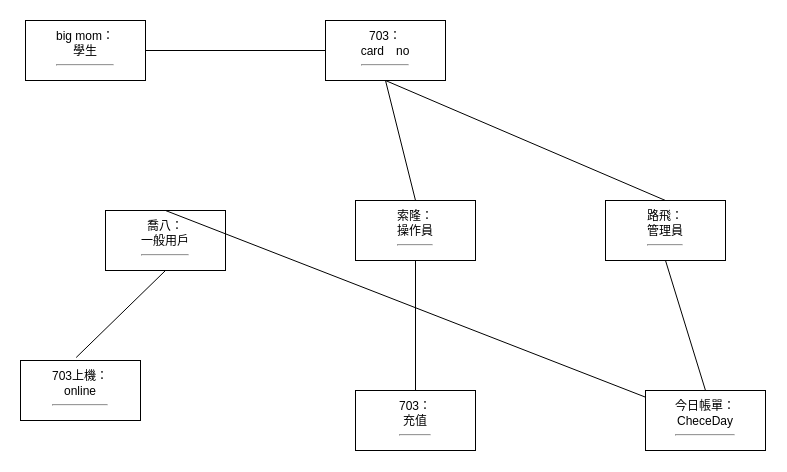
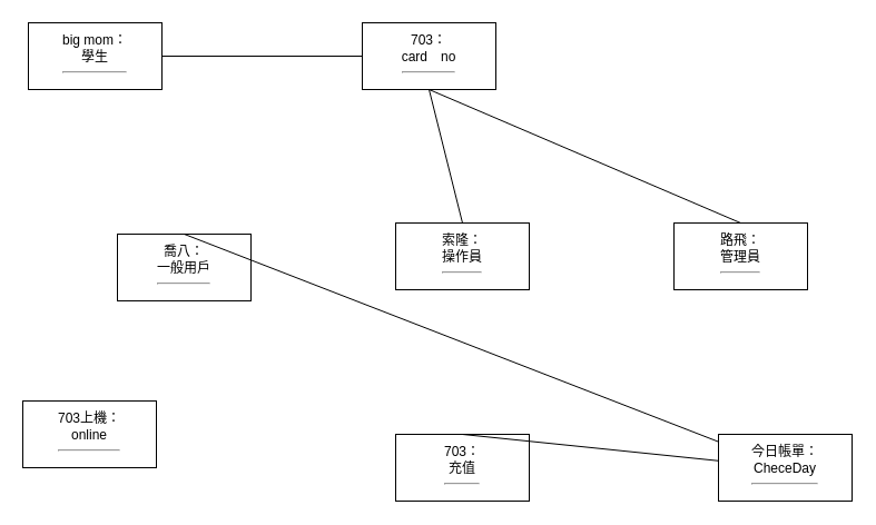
- <mxCell id="16" value="" style="endArrow=none;html=1;rounded=0;entryX=0.5;entryY=1;entryDx=0;entryDy=0;exitX=0.464;exitY=-0.05;exitDx=0;exitDy=0;exitPerimeter=0;" edge="1" parent="1" source="6" target="5"><mxGeometry width="50" height="50" relative="1" as="geometry"><mxPoint x="445" y="320" as="sourcePoint" /><mxPoint x="495" y="270" as="targetPoint" /></mxGeometry></mxCell>
- <mxCell id="15" value="" style="endArrow=none;html=1;rounded=0;entryX=0.5;entryY=1;entryDx=0;entryDy=0;exitX=0.5;exitY=0;exitDx=0;exitDy=0;" edge="1" parent="1" source="7" target="4"><mxGeometry width="50" height="50" relative="1" as="geometry"><mxPoint x="445" y="320" as="sourcePoint" /><mxPoint x="495" y="270" as="targetPoint" /></mxGeometry></mxCell>
+ <mxCell id="15" value="" style="endArrow=none;html=1;rounded=0;exitX=0.5;exitY=0;exitDx=0;exitDy=0;" edge="1" parent="1" source="7" target="9"><mxGeometry width="50" height="50" relative="1" as="geometry"><mxPoint x="445" y="320" as="sourcePoint" /><mxPoint x="495" y="270" as="targetPoint" /></mxGeometry></mxCell>
- <mxCell id="14" value="" style="endArrow=none;html=1;rounded=0;entryX=0.5;entryY=1;entryDx=0;entryDy=0;exitX=0.5;exitY=0;exitDx=0;exitDy=0;" edge="1" parent="1" source="9" target="8"><mxGeometry width="50" height="50" relative="1" as="geometry"><mxPoint x="445" y="320" as="sourcePoint" /><mxPoint x="495" y="270" as="targetPoint" /></mxGeometry></mxCell>
